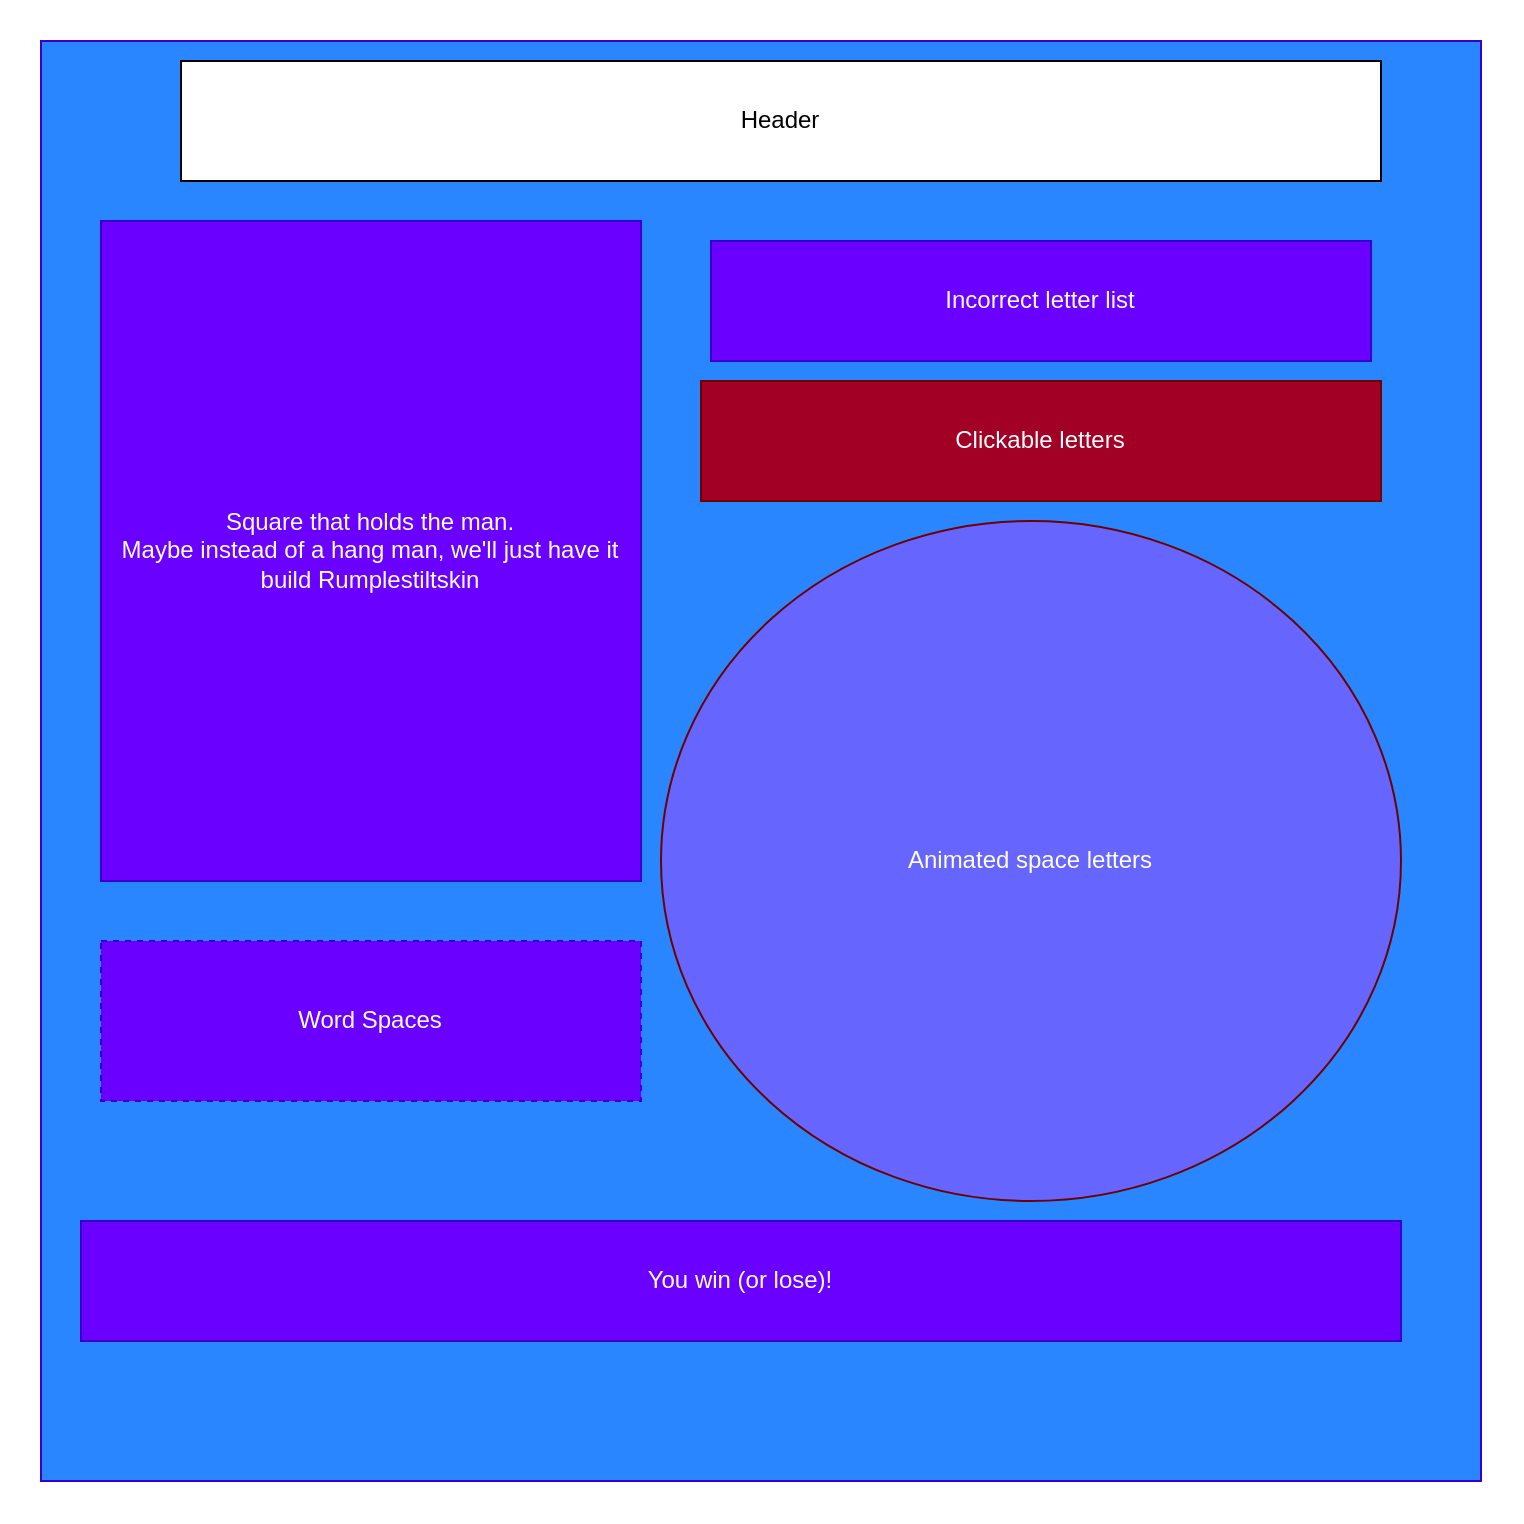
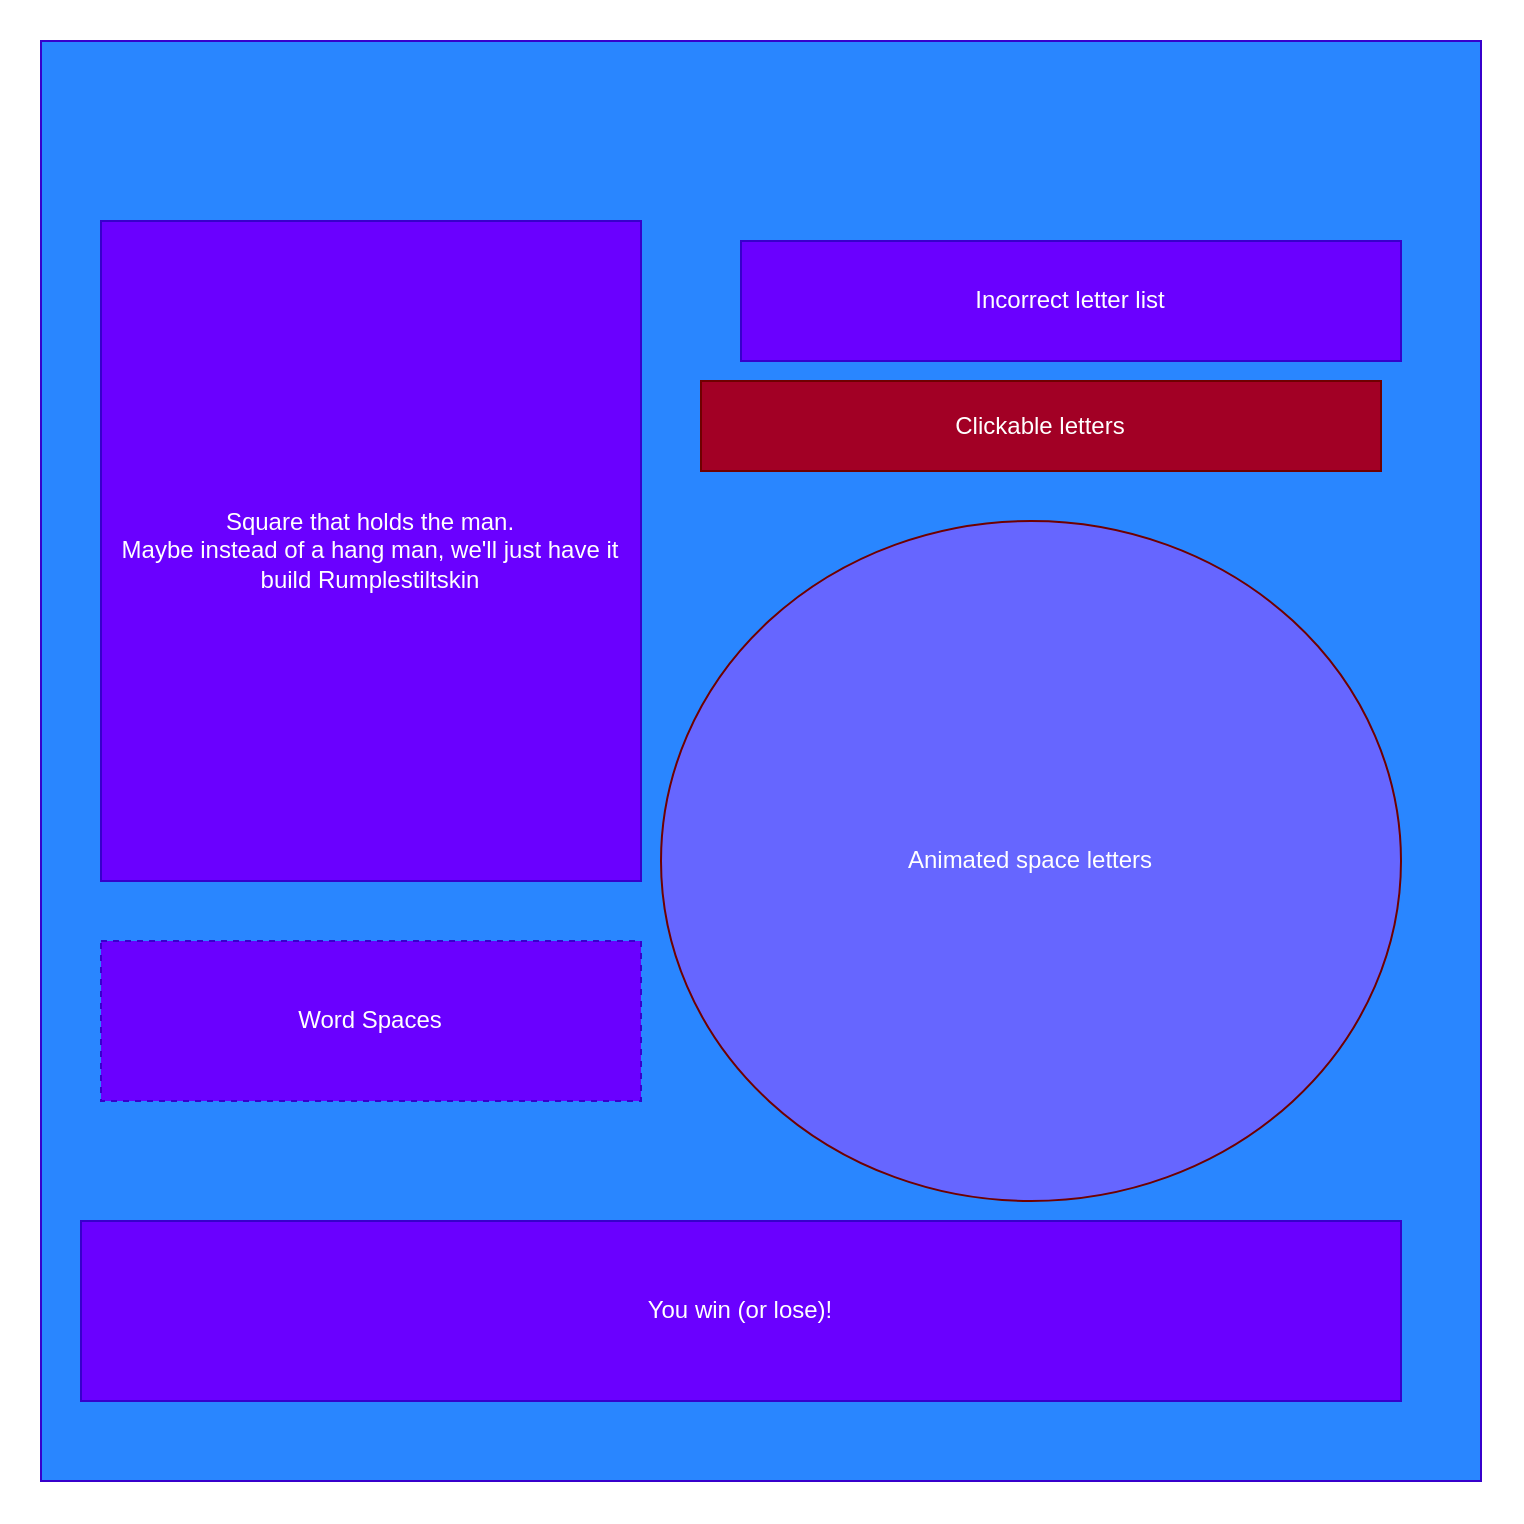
- <mxCell id="7" value="Header" style="rounded=0;whiteSpace=wrap;html=1;" vertex="1" parent="1"><mxGeometry x="90" y="30" width="600" height="60" as="geometry" /></mxCell>
- <mxCell id="5" value="Incorrect letter list" style="rounded=0;whiteSpace=wrap;html=1;fillColor=#6a00ff;strokeColor=#3700CC;fontColor=#ffffff;" vertex="1" parent="1"><mxGeometry x="355" y="120" width="330" height="60" as="geometry" /></mxCell>
+ <mxCell id="5" value="Incorrect letter list" style="rounded=0;whiteSpace=wrap;html=1;fillColor=#6a00ff;strokeColor=#3700CC;fontColor=#ffffff;" vertex="1" parent="1"><mxGeometry x="370" y="120" width="330" height="60" as="geometry" /></mxCell>
- <mxCell id="6" value="Clickable letters" style="rounded=0;whiteSpace=wrap;html=1;fillColor=#a20025;strokeColor=#6F0000;fontColor=#ffffff;" vertex="1" parent="1"><mxGeometry x="350" y="190" width="340" height="60" as="geometry" /></mxCell>
+ <mxCell id="6" value="Clickable letters" style="rounded=0;whiteSpace=wrap;html=1;fillColor=#a20025;strokeColor=#6F0000;fontColor=#ffffff;" vertex="1" parent="1"><mxGeometry x="350" y="190" width="340" height="45" as="geometry" /></mxCell>
- <mxCell id="8" value="You win (or lose)!" style="rounded=0;whiteSpace=wrap;html=1;fillColor=#6a00ff;strokeColor=#3700CC;fontColor=#ffffff;" vertex="1" parent="1"><mxGeometry x="40" y="610" width="660" height="60" as="geometry" /></mxCell>
+ <mxCell id="8" value="You win (or lose)!" style="rounded=0;whiteSpace=wrap;html=1;fillColor=#6a00ff;strokeColor=#3700CC;fontColor=#ffffff;" vertex="1" parent="1"><mxGeometry x="40" y="610" width="660" height="90" as="geometry" /></mxCell>
